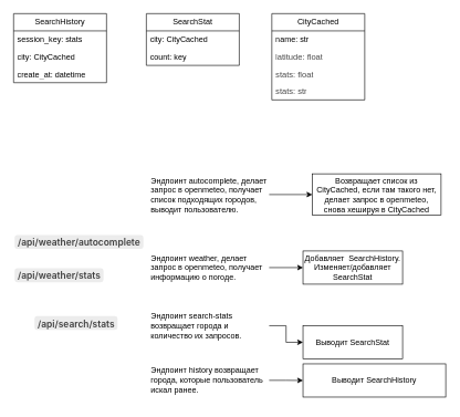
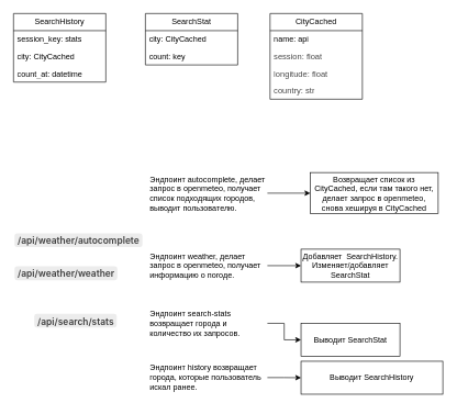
- <mxCell id="25" value="name: str" style="text;strokeColor=none;fillColor=none;align=left;verticalAlign=top;spacingLeft=4;spacingRight=4;overflow=hidden;rotatable=0;points=[[0,0.5],[1,0.5]];portConstraint=eastwest;whiteSpace=wrap;html=1;" parent="24" vertex="1"><mxGeometry y="26" width="140" height="26" as="geometry" /></mxCell>
+ <mxCell id="25" value="name: api" style="text;strokeColor=none;fillColor=none;align=left;verticalAlign=top;spacingLeft=4;spacingRight=4;overflow=hidden;rotatable=0;points=[[0,0.5],[1,0.5]];portConstraint=eastwest;whiteSpace=wrap;html=1;" parent="24" vertex="1"><mxGeometry y="26" width="140" height="26" as="geometry" /></mxCell>
- <mxCell id="26" value="&lt;pre style=&quot;font-family: var(--ds-font-family-code); overflow: auto; padding: calc(var(--ds-md-zoom)*8px)calc(var(--ds-md-zoom)*12px); text-wrap-mode: wrap; word-break: break-all; color: rgb(73, 73, 73); font-size: 12.573px; margin-top: 0px !important; margin-bottom: 0px !important;&quot;&gt;latitude: float&lt;/pre&gt;" style="text;strokeColor=none;fillColor=none;align=left;verticalAlign=top;spacingLeft=4;spacingRight=4;overflow=hidden;rotatable=0;points=[[0,0.5],[1,0.5]];portConstraint=eastwest;whiteSpace=wrap;html=1;" parent="24" vertex="1"><mxGeometry y="52" width="140" height="26" as="geometry" /></mxCell>
+ <mxCell id="26" value="&lt;pre style=&quot;font-family: var(--ds-font-family-code); overflow: auto; padding: calc(var(--ds-md-zoom)*8px)calc(var(--ds-md-zoom)*12px); text-wrap-mode: wrap; word-break: break-all; color: rgb(73, 73, 73); font-size: 12.573px; margin-top: 0px !important; margin-bottom: 0px !important;&quot;&gt;session: float&lt;/pre&gt;" style="text;strokeColor=none;fillColor=none;align=left;verticalAlign=top;spacingLeft=4;spacingRight=4;overflow=hidden;rotatable=0;points=[[0,0.5],[1,0.5]];portConstraint=eastwest;whiteSpace=wrap;html=1;" parent="24" vertex="1"><mxGeometry y="52" width="140" height="26" as="geometry" /></mxCell>
- <mxCell id="5" value="create_at: datetime" style="text;strokeColor=none;fillColor=none;align=left;verticalAlign=top;spacingLeft=4;spacingRight=4;overflow=hidden;rotatable=0;points=[[0,0.5],[1,0.5]];portConstraint=eastwest;whiteSpace=wrap;html=1;" parent="2" vertex="1"><mxGeometry y="78" width="140" height="26" as="geometry" /></mxCell>
+ <mxCell id="5" value="count_at: datetime" style="text;strokeColor=none;fillColor=none;align=left;verticalAlign=top;spacingLeft=4;spacingRight=4;overflow=hidden;rotatable=0;points=[[0,0.5],[1,0.5]];portConstraint=eastwest;whiteSpace=wrap;html=1;" parent="2" vertex="1"><mxGeometry y="78" width="140" height="26" as="geometry" /></mxCell>
- <mxCell id="27" value="&lt;pre style=&quot;font-family: var(--ds-font-family-code); overflow: auto; padding: calc(var(--ds-md-zoom)*8px)calc(var(--ds-md-zoom)*12px); text-wrap-mode: wrap; word-break: break-all; color: rgb(73, 73, 73); font-size: 12.573px; margin-top: 0px !important; margin-bottom: 0px !important;&quot;&gt;stats: float&lt;/pre&gt;" style="text;strokeColor=none;fillColor=none;align=left;verticalAlign=top;spacingLeft=4;spacingRight=4;overflow=hidden;rotatable=0;points=[[0,0.5],[1,0.5]];portConstraint=eastwest;whiteSpace=wrap;html=1;" parent="24" vertex="1"><mxGeometry y="78" width="140" height="26" as="geometry" /></mxCell>
+ <mxCell id="27" value="&lt;pre style=&quot;font-family: var(--ds-font-family-code); overflow: auto; padding: calc(var(--ds-md-zoom)*8px)calc(var(--ds-md-zoom)*12px); text-wrap-mode: wrap; word-break: break-all; color: rgb(73, 73, 73); font-size: 12.573px; margin-top: 0px !important; margin-bottom: 0px !important;&quot;&gt;longitude: float&lt;/pre&gt;" style="text;strokeColor=none;fillColor=none;align=left;verticalAlign=top;spacingLeft=4;spacingRight=4;overflow=hidden;rotatable=0;points=[[0,0.5],[1,0.5]];portConstraint=eastwest;whiteSpace=wrap;html=1;" parent="24" vertex="1"><mxGeometry y="78" width="140" height="26" as="geometry" /></mxCell>
- <mxCell id="28" value="&lt;pre style=&quot;font-family: var(--ds-font-family-code); overflow: auto; padding: calc(var(--ds-md-zoom)*8px)calc(var(--ds-md-zoom)*12px); text-wrap-mode: wrap; word-break: break-all; color: rgb(73, 73, 73); font-size: 12.573px; margin-top: 0px !important; margin-bottom: 0px !important;&quot;&gt;stats: str&lt;/pre&gt;" style="text;strokeColor=none;fillColor=none;align=left;verticalAlign=top;spacingLeft=4;spacingRight=4;overflow=hidden;rotatable=0;points=[[0,0.5],[1,0.5]];portConstraint=eastwest;whiteSpace=wrap;html=1;" parent="24" vertex="1"><mxGeometry y="104" width="140" height="26" as="geometry" /></mxCell>
+ <mxCell id="28" value="&lt;pre style=&quot;font-family: var(--ds-font-family-code); overflow: auto; padding: calc(var(--ds-md-zoom)*8px)calc(var(--ds-md-zoom)*12px); text-wrap-mode: wrap; word-break: break-all; color: rgb(73, 73, 73); font-size: 12.573px; margin-top: 0px !important; margin-bottom: 0px !important;&quot;&gt;country: str&lt;/pre&gt;" style="text;strokeColor=none;fillColor=none;align=left;verticalAlign=top;spacingLeft=4;spacingRight=4;overflow=hidden;rotatable=0;points=[[0,0.5],[1,0.5]];portConstraint=eastwest;whiteSpace=wrap;html=1;" parent="24" vertex="1"><mxGeometry y="104" width="140" height="26" as="geometry" /></mxCell>
- <mxCell id="12" value="&lt;strong style=&quot;font-weight: 600; color: rgb(64, 64, 64); font-family: quote-cjk-patch, Inter, system-ui, -apple-system, BlinkMacSystemFont, &amp;quot;Segoe UI&amp;quot;, Roboto, &amp;quot;Noto Sans&amp;quot;, Ubuntu, Cantarell, &amp;quot;Helvetica Neue&amp;quot;, Oxygen, &amp;quot;Open Sans&amp;quot;, sans-serif; font-size: 16.002px; font-style: normal; font-variant-ligatures: normal; font-variant-caps: normal; letter-spacing: normal; orphans: 2; text-align: left; text-indent: 0px; text-transform: none; widows: 2; word-spacing: 0px; -webkit-text-stroke-width: 0px; white-space: normal; background-color: rgb(255, 255, 255); text-decoration-thickness: initial; text-decoration-style: initial; text-decoration-color: initial;&quot;&gt;&lt;code style=&quot;font-size: 0.875em; font-weight: var(--ds-font-weight-strong); font-family: var(--ds-font-family-code); background-color: var(--ds-md-inline-code-color,#ececec); border-radius: 4px; padding: 0.15rem 0.3rem;&quot;&gt;/api/weather/stats&lt;/code&gt;&lt;/strong&gt;" style="text;whiteSpace=wrap;html=1;" parent="1" vertex="1"><mxGeometry x="20" y="397.5" width="220" height="40" as="geometry" /></mxCell>
+ <mxCell id="12" value="&lt;strong style=&quot;font-weight: 600; color: rgb(64, 64, 64); font-family: quote-cjk-patch, Inter, system-ui, -apple-system, BlinkMacSystemFont, &amp;quot;Segoe UI&amp;quot;, Roboto, &amp;quot;Noto Sans&amp;quot;, Ubuntu, Cantarell, &amp;quot;Helvetica Neue&amp;quot;, Oxygen, &amp;quot;Open Sans&amp;quot;, sans-serif; font-size: 16.002px; font-style: normal; font-variant-ligatures: normal; font-variant-caps: normal; letter-spacing: normal; orphans: 2; text-align: left; text-indent: 0px; text-transform: none; widows: 2; word-spacing: 0px; -webkit-text-stroke-width: 0px; white-space: normal; background-color: rgb(255, 255, 255); text-decoration-thickness: initial; text-decoration-style: initial; text-decoration-color: initial;&quot;&gt;&lt;code style=&quot;font-size: 0.875em; font-weight: var(--ds-font-weight-strong); font-family: var(--ds-font-family-code); background-color: var(--ds-md-inline-code-color,#ececec); border-radius: 4px; padding: 0.15rem 0.3rem;&quot;&gt;/api/weather/weather&lt;/code&gt;&lt;/strong&gt;" style="text;whiteSpace=wrap;html=1;" parent="1" vertex="1"><mxGeometry x="20" y="397.5" width="220" height="40" as="geometry" /></mxCell>
